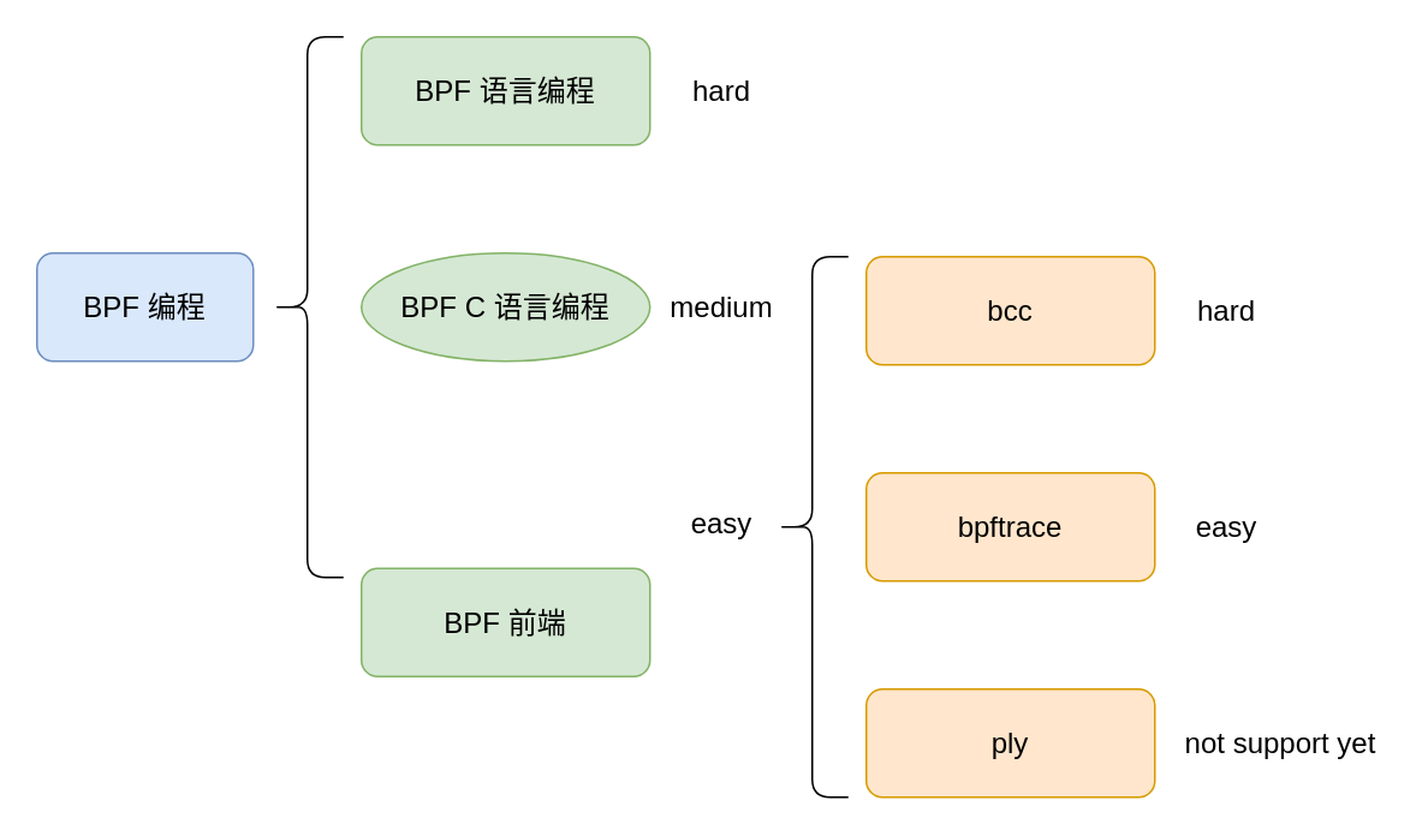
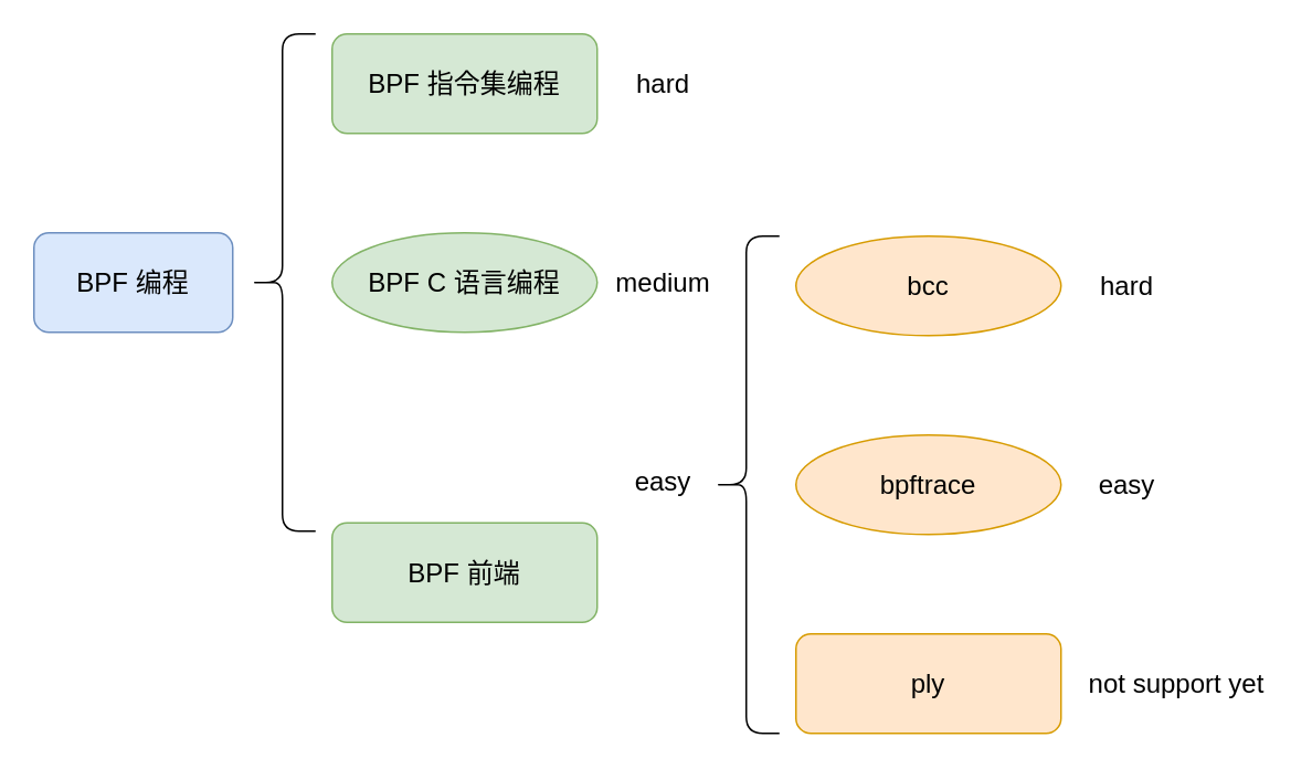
- <mxCell id="4" value="&lt;font style=&quot;font-size: 16px;&quot;&gt;BPF 语言编程&lt;/font&gt;" style="rounded=1;whiteSpace=wrap;html=1;fillColor=#d5e8d4;strokeColor=#82b366;" vertex="1" parent="1"><mxGeometry x="200" y="20" width="160" height="60" as="geometry" /></mxCell>
+ <mxCell id="4" value="&lt;font style=&quot;font-size: 16px;&quot;&gt;BPF 指令集编程&lt;/font&gt;" style="rounded=1;whiteSpace=wrap;html=1;fillColor=#d5e8d4;strokeColor=#82b366;" vertex="1" parent="1"><mxGeometry x="200" y="20" width="160" height="60" as="geometry" /></mxCell>
- <mxCell id="11" value="&lt;font style=&quot;font-size: 16px;&quot;&gt;bcc&lt;/font&gt;" style="rounded=1;whiteSpace=wrap;html=1;fillColor=#ffe6cc;strokeColor=#d79b00;" vertex="1" parent="1"><mxGeometry x="480" y="142" width="160" height="60" as="geometry" /></mxCell>
+ <mxCell id="11" value="&lt;font style=&quot;font-size: 16px;&quot;&gt;bcc&lt;/font&gt;" style="ellipse;whiteSpace=wrap;html=1;fillColor=#ffe6cc;strokeColor=#d79b00;" vertex="1" parent="1"><mxGeometry x="480" y="142" width="160" height="60" as="geometry" /></mxCell>
- <mxCell id="12" value="&lt;font style=&quot;font-size: 16px;&quot;&gt;bpftrace&lt;/font&gt;" style="rounded=1;whiteSpace=wrap;html=1;fillColor=#ffe6cc;strokeColor=#d79b00;" vertex="1" parent="1"><mxGeometry x="480" y="262" width="160" height="60" as="geometry" /></mxCell>
+ <mxCell id="12" value="&lt;font style=&quot;font-size: 16px;&quot;&gt;bpftrace&lt;/font&gt;" style="ellipse;whiteSpace=wrap;html=1;fillColor=#ffe6cc;strokeColor=#d79b00;" vertex="1" parent="1"><mxGeometry x="480" y="262" width="160" height="60" as="geometry" /></mxCell>
